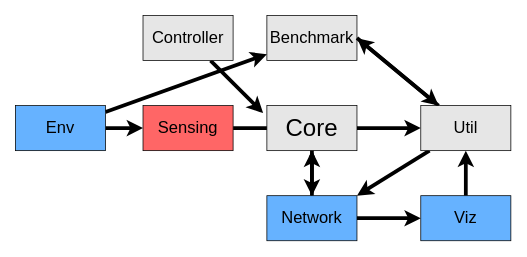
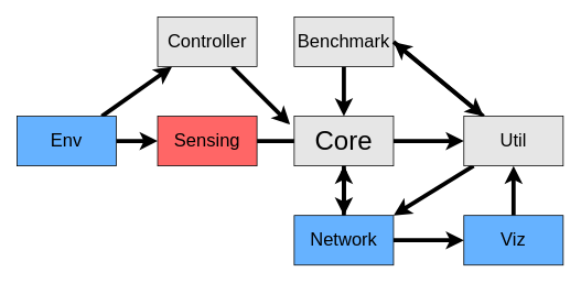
+ <mxCell id="4" value="" style="edgeStyle=orthogonalEdgeStyle;rounded=0;orthogonalLoop=1;jettySize=auto;html=1;fontSize=22;strokeWidth=5;" parent="1" source="5" target="3" edge="1"><mxGeometry relative="1" as="geometry" /></mxCell>
- <mxCell id="14" style="edgeStyle=none;rounded=0;orthogonalLoop=1;jettySize=auto;html=1;fontSize=22;strokeColor=default;strokeWidth=5;" parent="1" source="16" target="5" edge="1"><mxGeometry relative="1" as="geometry" /></mxCell>
+ <mxCell id="14" style="edgeStyle=none;rounded=0;orthogonalLoop=1;jettySize=auto;html=1;fontSize=22;strokeColor=default;strokeWidth=5;" parent="1" source="16" target="18" edge="1"><mxGeometry relative="1" as="geometry" /></mxCell>
